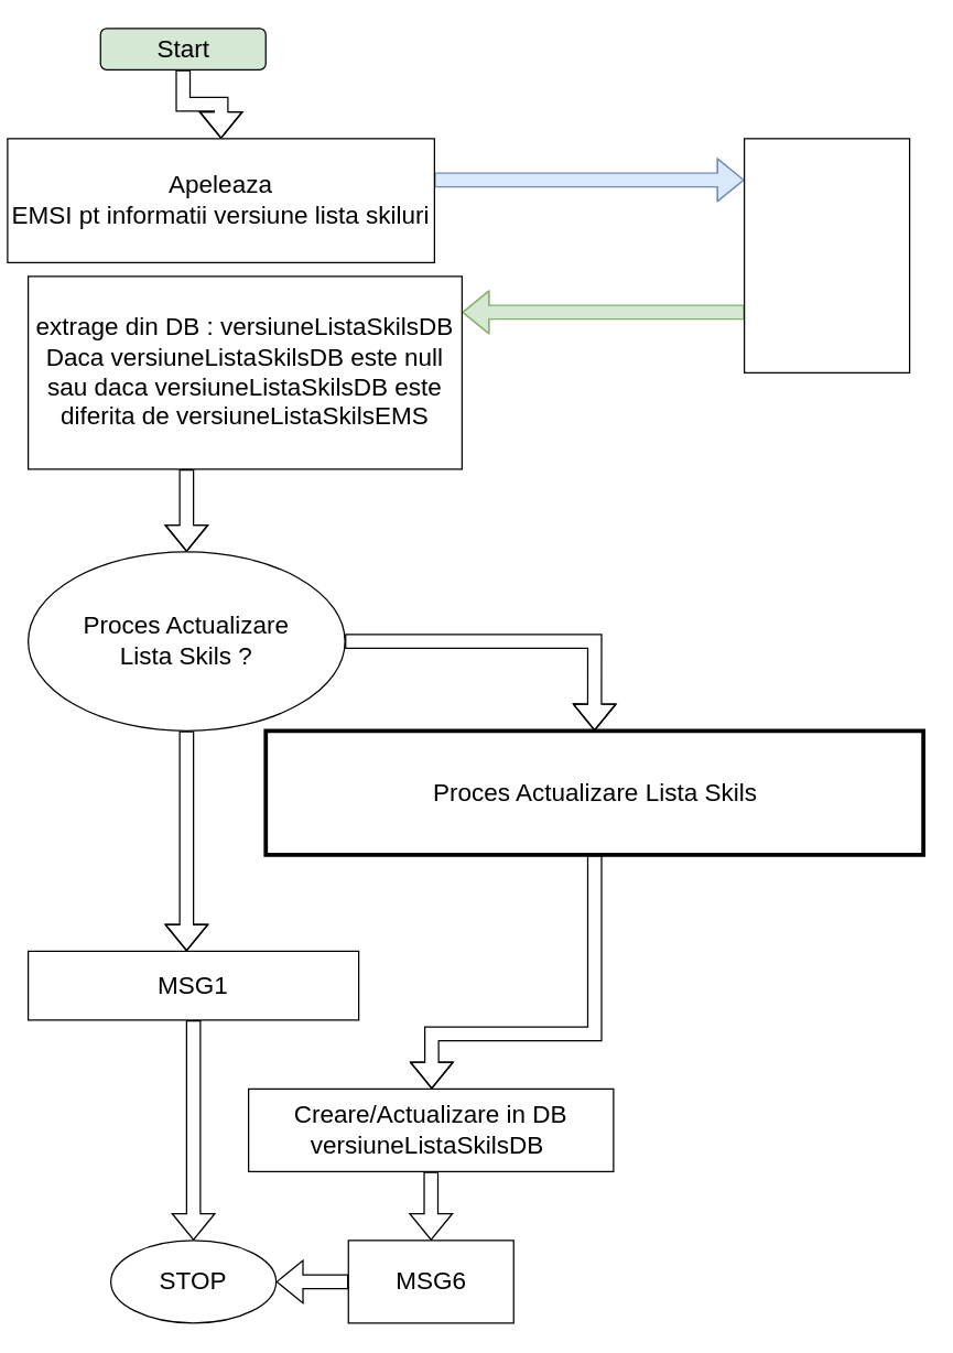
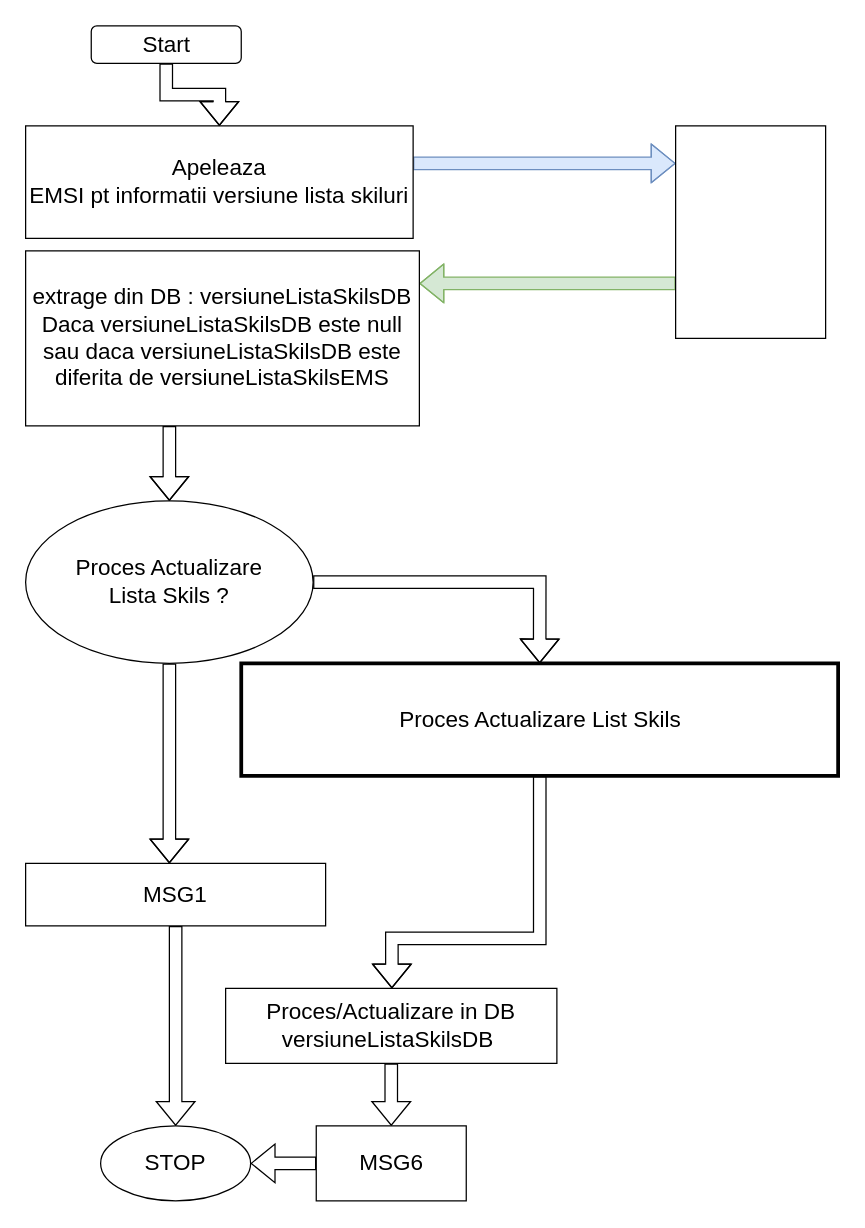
- <mxCell id="14" value="Start" style="rounded=1;whiteSpace=wrap;html=1;fontSize=18;fillColor=#d5e8d4;" parent="1" vertex="1"><mxGeometry x="72.5" y="20" width="120" height="30" as="geometry" /></mxCell>
+ <mxCell id="14" value="Start" style="rounded=1;whiteSpace=wrap;html=1;fontSize=18;" parent="1" vertex="1"><mxGeometry x="72.5" y="20" width="120" height="30" as="geometry" /></mxCell>
- <mxCell id="6" value="Apeleaza&lt;br&gt;EMSI pt informatii versiune lista skiluri" style="whiteSpace=wrap;html=1;fontSize=18;" parent="1" vertex="1"><mxGeometry x="5" y="100" width="310" height="90" as="geometry" /></mxCell>
+ <mxCell id="6" value="Apeleaza&lt;br&gt;EMSI pt informatii versiune lista skiluri" style="whiteSpace=wrap;html=1;fontSize=18;" parent="1" vertex="1"><mxGeometry x="20" y="100" width="310" height="90" as="geometry" /></mxCell>
- <mxCell id="12" value="Proces Actualizare Lista Skils" style="whiteSpace=wrap;html=1;fontSize=18;strokeWidth=3;" parent="1" vertex="1"><mxGeometry x="192.5" y="530" width="477.5" height="90" as="geometry" /></mxCell>
+ <mxCell id="12" value="Proces Actualizare List Skils" style="whiteSpace=wrap;html=1;fontSize=18;strokeWidth=3;" parent="1" vertex="1"><mxGeometry x="192.5" y="530" width="477.5" height="90" as="geometry" /></mxCell>
- <mxCell id="18" value="Creare/Actualizare in DB versiuneListaSkilsDB&amp;nbsp;" style="whiteSpace=wrap;html=1;fontSize=18;strokeWidth=1;" parent="1" vertex="1"><mxGeometry x="180" y="790" width="265" height="60" as="geometry" /></mxCell>
+ <mxCell id="18" value="Proces/Actualizare in DB versiuneListaSkilsDB&amp;nbsp;" style="whiteSpace=wrap;html=1;fontSize=18;strokeWidth=1;" parent="1" vertex="1"><mxGeometry x="180" y="790" width="265" height="60" as="geometry" /></mxCell>
